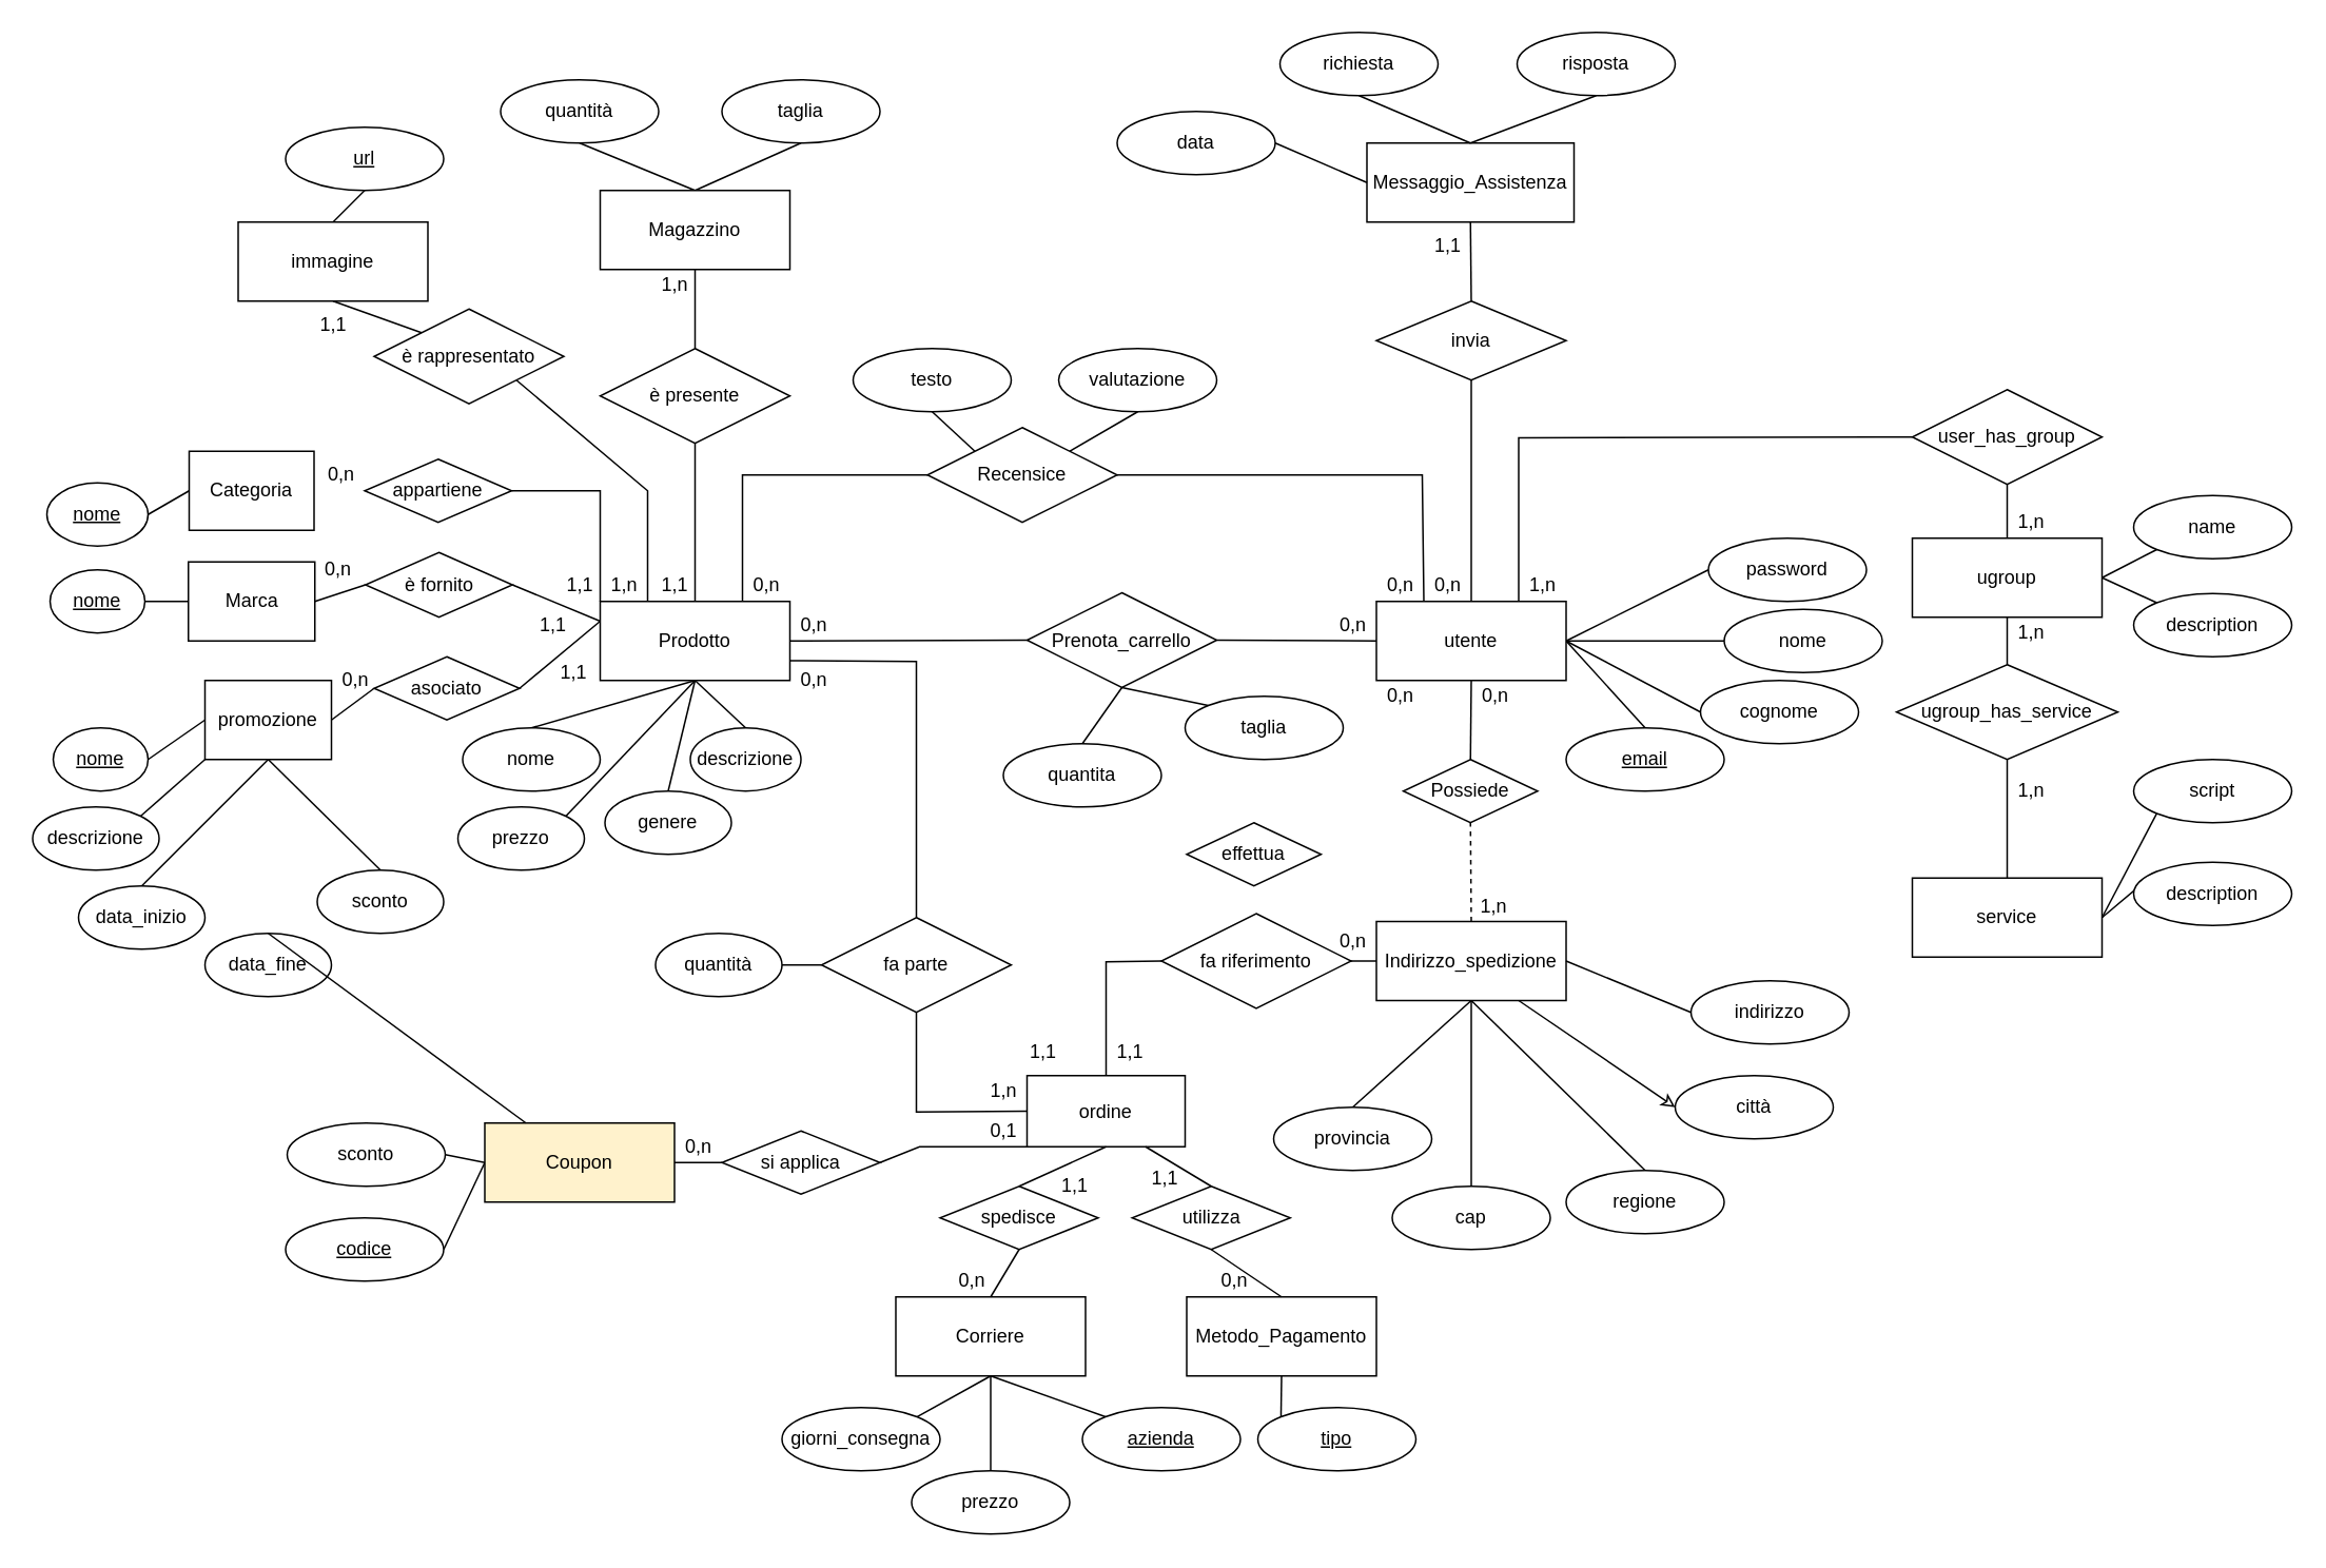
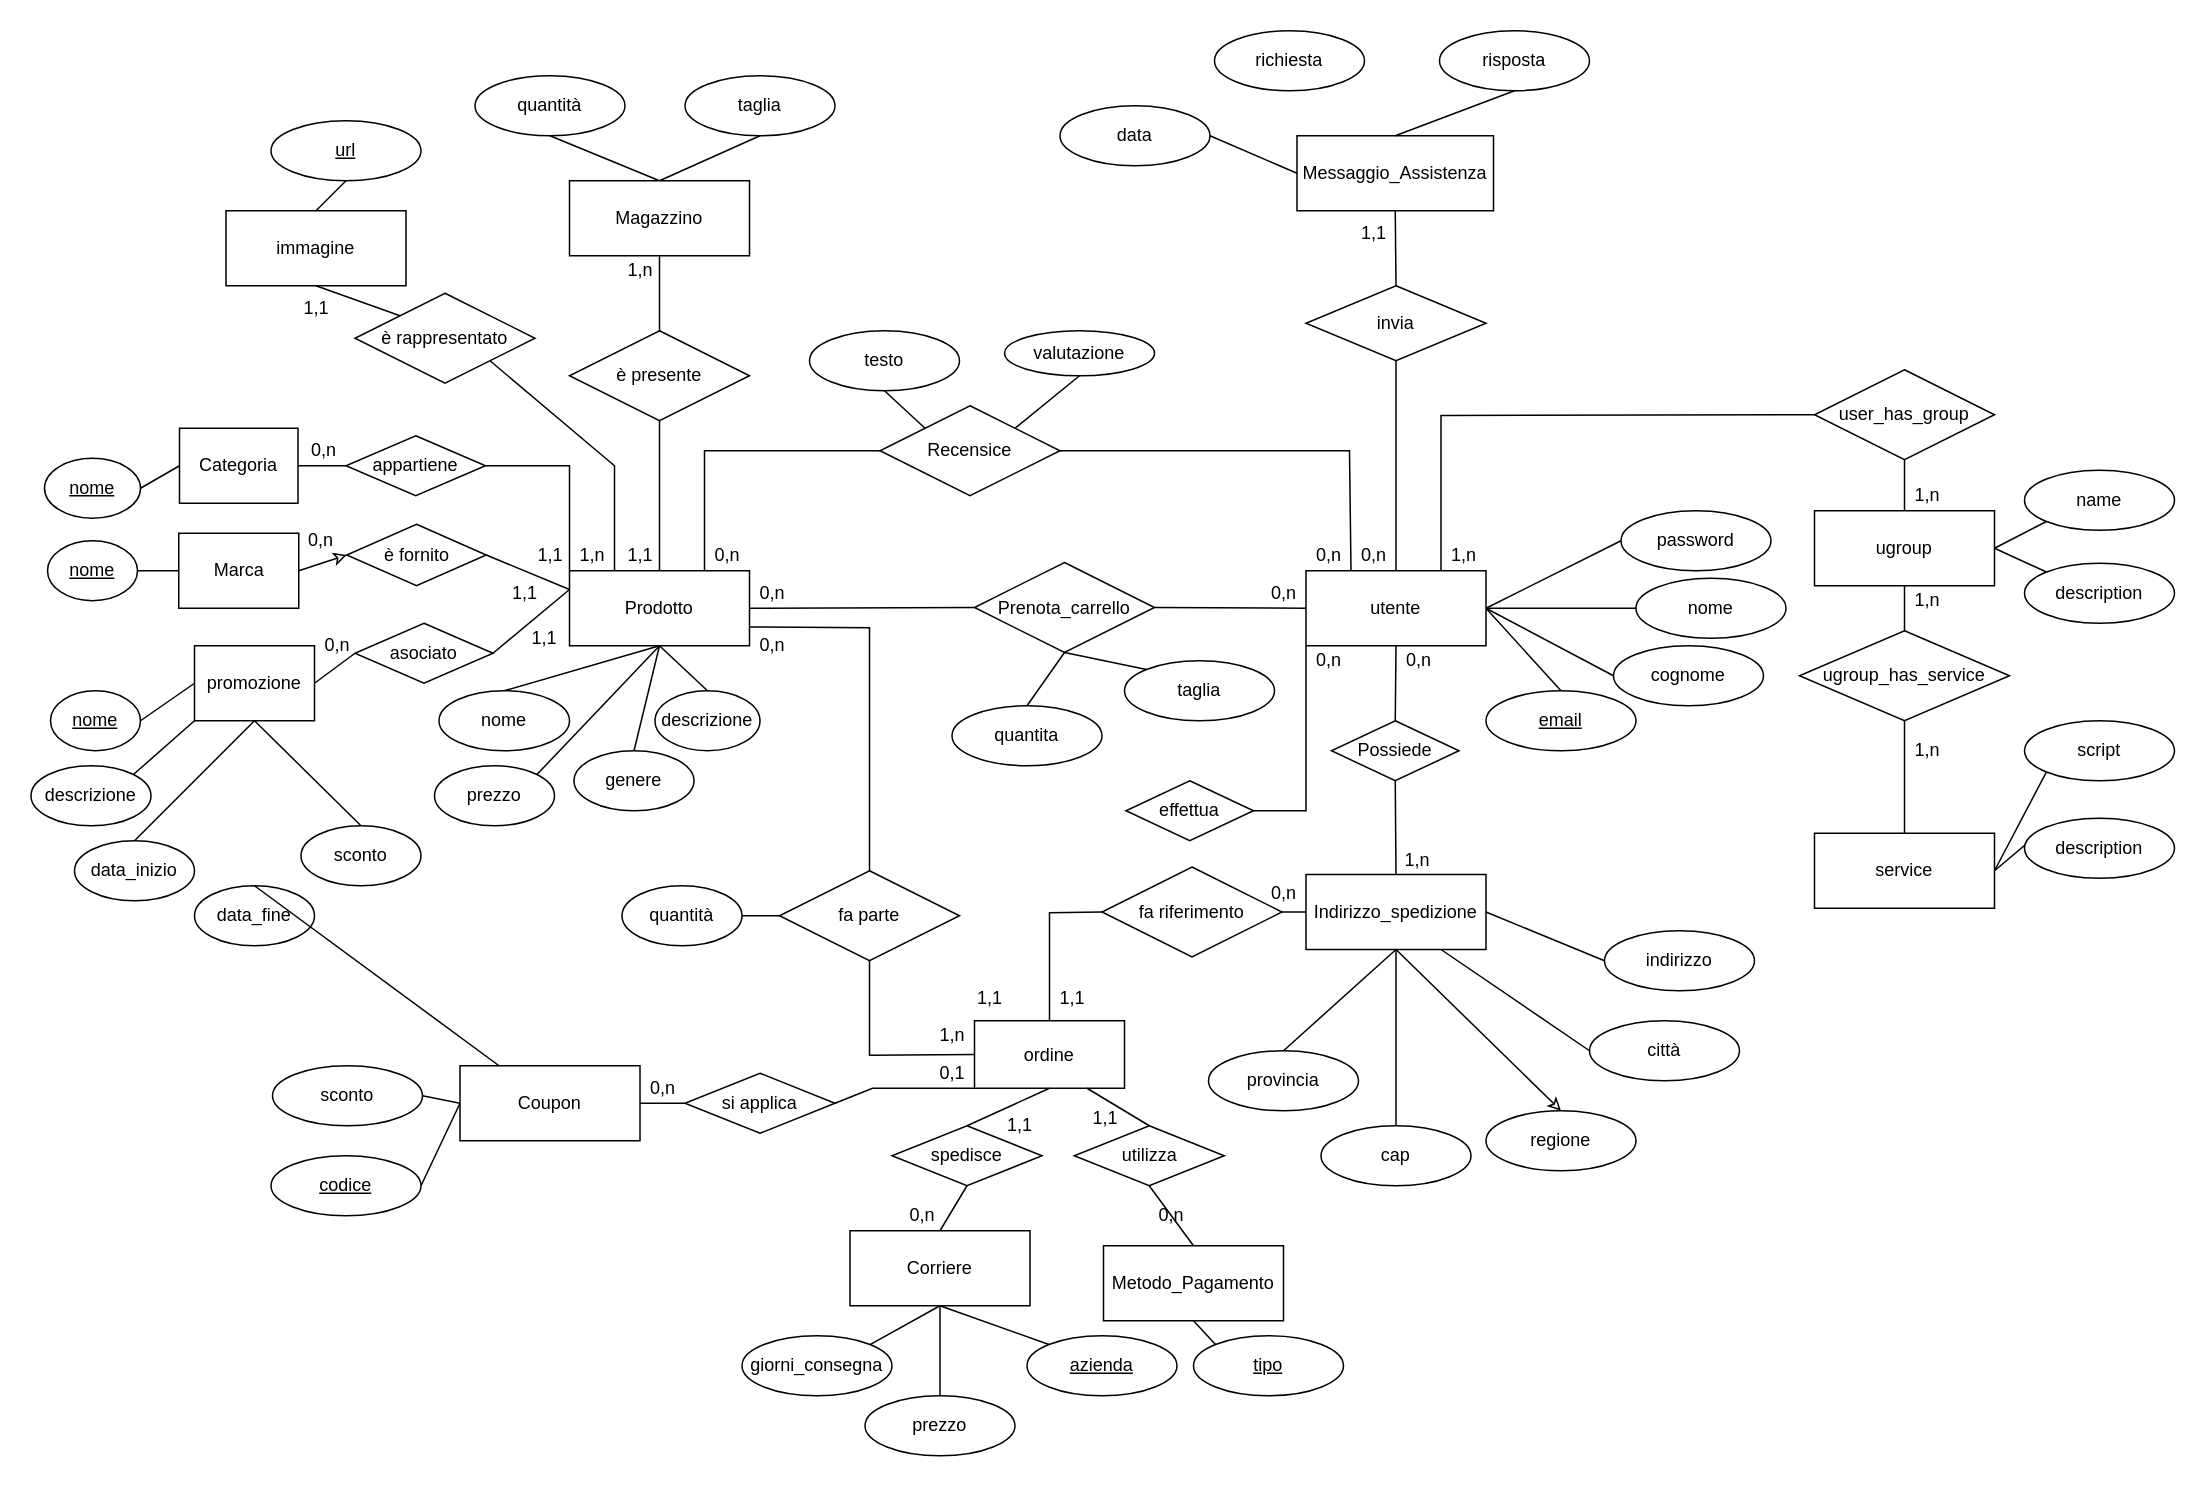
- <mxCell id="98" style="edgeStyle=none;rounded=0;orthogonalLoop=1;jettySize=auto;html=1;entryX=0.5;entryY=1;entryDx=0;entryDy=0;endArrow=none;endFill=0;strokeColor=default;exitX=0.5;exitY=0;exitDx=0;exitDy=0;" parent="1" source="87" target="89" edge="1"><mxGeometry relative="1" as="geometry"><mxPoint x="-21" y="160" as="sourcePoint" /><mxPoint x="-24" y="107" as="targetPoint" /></mxGeometry></mxCell>
- <mxCell id="65" value="valutazione" style="ellipse;whiteSpace=wrap;html=1;align=center;" parent="1" vertex="1"><mxGeometry x="669" y="220" width="100" height="40" as="geometry" /></mxCell>
+ <mxCell id="65" value="valutazione" style="ellipse;whiteSpace=wrap;html=1;align=center;" parent="1" vertex="1"><mxGeometry x="669" y="220" width="100" height="30" as="geometry" /></mxCell>
+ <mxCell id="66" style="edgeStyle=none;rounded=0;orthogonalLoop=1;jettySize=auto;html=1;entryX=0;entryY=0.5;entryDx=0;entryDy=0;endArrow=none;endFill=0;strokeColor=default;exitX=1;exitY=0.5;exitDx=0;exitDy=0;" parent="1" source="69" target="73" edge="1"><mxGeometry relative="1" as="geometry"><mxPoint x="-31" y="380" as="sourcePoint" /><mxPoint x="-34" y="327" as="targetPoint" /></mxGeometry></mxCell>
- <mxCell id="59" style="edgeStyle=none;rounded=0;orthogonalLoop=1;jettySize=auto;html=1;entryX=0;entryY=0.5;entryDx=0;entryDy=0;endArrow=none;endFill=0;strokeColor=default;exitX=1;exitY=0.5;exitDx=0;exitDy=0;" parent="1" source="71" target="74" edge="1"><mxGeometry relative="1" as="geometry"><mxPoint x="-41" y="370" as="sourcePoint" /><mxPoint x="-44" y="317" as="targetPoint" /></mxGeometry></mxCell>
+ <mxCell id="59" style="edgeStyle=none;rounded=0;orthogonalLoop=1;jettySize=auto;html=1;entryX=0;entryY=0.5;entryDx=0;entryDy=0;endArrow=classic;endFill=0;strokeColor=default;exitX=1;exitY=0.5;exitDx=0;exitDy=0;" parent="1" source="71" target="74" edge="1"><mxGeometry relative="1" as="geometry"><mxPoint x="-41" y="370" as="sourcePoint" /><mxPoint x="-44" y="317" as="targetPoint" /></mxGeometry></mxCell>
+ <mxCell id="179" style="edgeStyle=none;rounded=0;orthogonalLoop=1;jettySize=auto;html=1;endArrow=none;endFill=0;strokeColor=default;entryX=0;entryY=1;entryDx=0;entryDy=0;exitX=1;exitY=0.5;exitDx=0;exitDy=0;" parent="1" source="178" target="10" edge="1"><mxGeometry relative="1" as="geometry"><mxPoint x="709" y="550" as="sourcePoint" /><mxPoint x="760" y="550" as="targetPoint" /><Array as="points"><mxPoint x="870" y="540" /></Array></mxGeometry></mxCell>
- <mxCell id="144" style="edgeStyle=none;rounded=0;orthogonalLoop=1;jettySize=auto;html=1;entryX=0.5;entryY=1;entryDx=0;entryDy=0;endArrow=none;endFill=0;strokeColor=default;exitX=0.5;exitY=0;exitDx=0;exitDy=0;dashed=1;" parent="1" source="139" target="140" edge="1"><mxGeometry relative="1" as="geometry"><mxPoint x="-68" y="603" as="sourcePoint" /><mxPoint x="-71" y="550" as="targetPoint" /></mxGeometry></mxCell>
+ <mxCell id="144" style="edgeStyle=none;rounded=0;orthogonalLoop=1;jettySize=auto;html=1;entryX=0.5;entryY=1;entryDx=0;entryDy=0;endArrow=none;endFill=0;strokeColor=default;exitX=0.5;exitY=0;exitDx=0;exitDy=0;" parent="1" source="139" target="140" edge="1"><mxGeometry relative="1" as="geometry"><mxPoint x="-68" y="603" as="sourcePoint" /><mxPoint x="-71" y="550" as="targetPoint" /></mxGeometry></mxCell>
- <mxCell id="164" style="edgeStyle=none;rounded=0;orthogonalLoop=1;jettySize=auto;html=1;entryX=0;entryY=0.5;entryDx=0;entryDy=0;endArrow=classic;endFill=0;strokeColor=default;exitX=0.75;exitY=1;exitDx=0;exitDy=0;" parent="1" source="139" target="161" edge="1"><mxGeometry relative="1" as="geometry"><mxPoint x="1162" y="813" as="sourcePoint" /><mxPoint x="1159" y="760" as="targetPoint" /></mxGeometry></mxCell>
+ <mxCell id="164" style="edgeStyle=none;rounded=0;orthogonalLoop=1;jettySize=auto;html=1;entryX=0;entryY=0.5;entryDx=0;entryDy=0;endArrow=none;endFill=0;strokeColor=default;exitX=0.75;exitY=1;exitDx=0;exitDy=0;" parent="1" source="139" target="161" edge="1"><mxGeometry relative="1" as="geometry"><mxPoint x="1162" y="813" as="sourcePoint" /><mxPoint x="1159" y="760" as="targetPoint" /></mxGeometry></mxCell>
- <mxCell id="4" value="Coupon" style="whiteSpace=wrap;html=1;align=center;fillColor=#fff2cc;" parent="1" vertex="1"><mxGeometry x="306" y="710" width="120" height="50" as="geometry" /></mxCell>
+ <mxCell id="4" value="Coupon" style="whiteSpace=wrap;html=1;align=center;" parent="1" vertex="1"><mxGeometry x="306" y="710" width="120" height="50" as="geometry" /></mxCell>
- <mxCell id="158" style="edgeStyle=none;rounded=0;orthogonalLoop=1;jettySize=auto;html=1;entryX=0.5;entryY=0;entryDx=0;entryDy=0;endArrow=none;endFill=0;strokeColor=default;exitX=0.5;exitY=1;exitDx=0;exitDy=0;" parent="1" source="139" target="160" edge="1"><mxGeometry relative="1" as="geometry"><mxPoint x="1152" y="803" as="sourcePoint" /><mxPoint x="1149" y="750" as="targetPoint" /></mxGeometry></mxCell>
+ <mxCell id="158" style="edgeStyle=none;rounded=0;orthogonalLoop=1;jettySize=auto;html=1;entryX=0.5;entryY=0;entryDx=0;entryDy=0;endArrow=classic;endFill=0;strokeColor=default;exitX=0.5;exitY=1;exitDx=0;exitDy=0;" parent="1" source="139" target="160" edge="1"><mxGeometry relative="1" as="geometry"><mxPoint x="1152" y="803" as="sourcePoint" /><mxPoint x="1149" y="750" as="targetPoint" /></mxGeometry></mxCell>
- <mxCell id="152" value="Metodo_Pagamento" style="whiteSpace=wrap;html=1;align=center;" parent="1" vertex="1"><mxGeometry x="750" y="820" width="120" height="50" as="geometry" /></mxCell>
+ <mxCell id="152" value="Metodo_Pagamento" style="whiteSpace=wrap;html=1;align=center;" parent="1" vertex="1"><mxGeometry x="735" y="830" width="120" height="50" as="geometry" /></mxCell>
